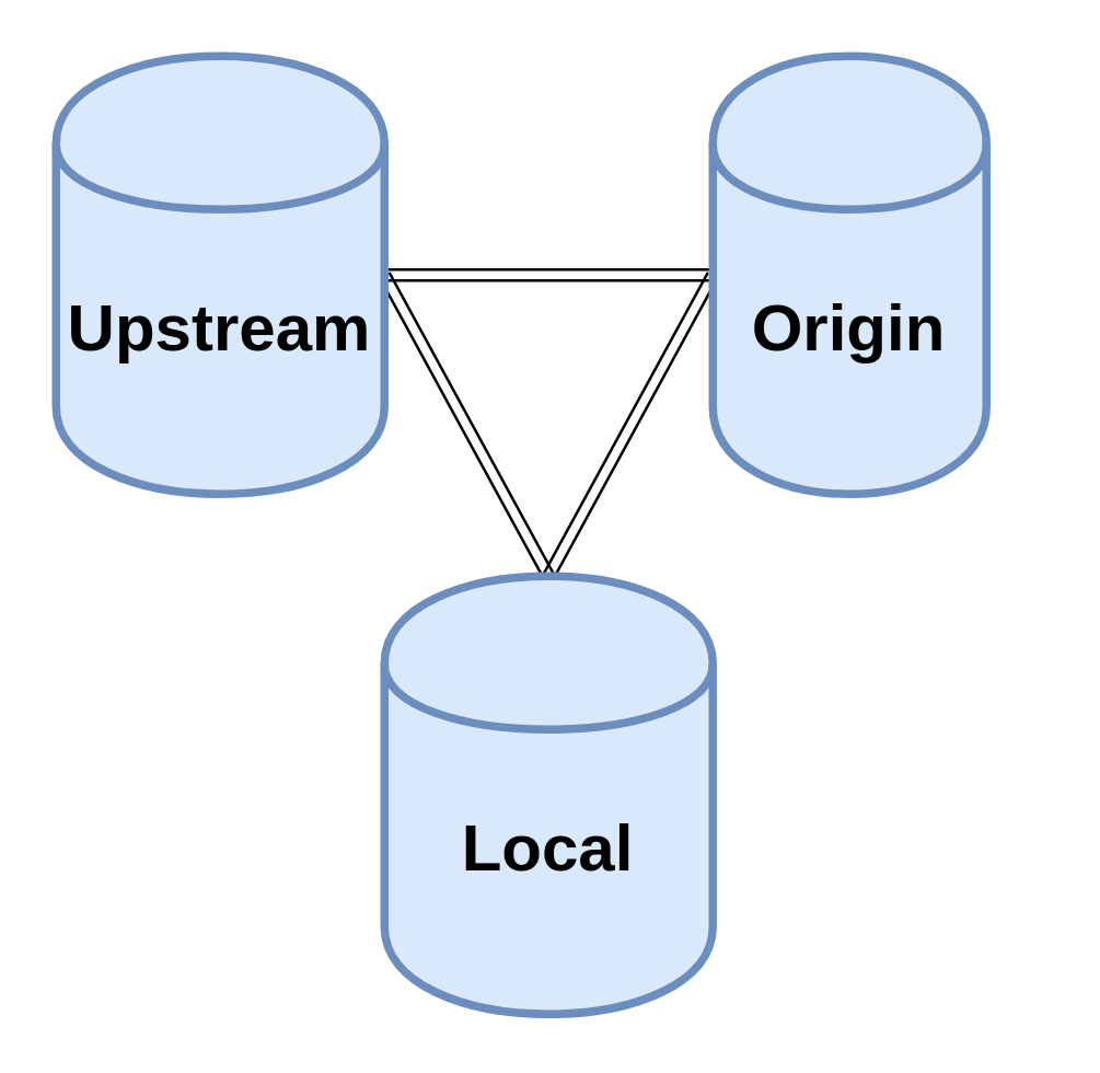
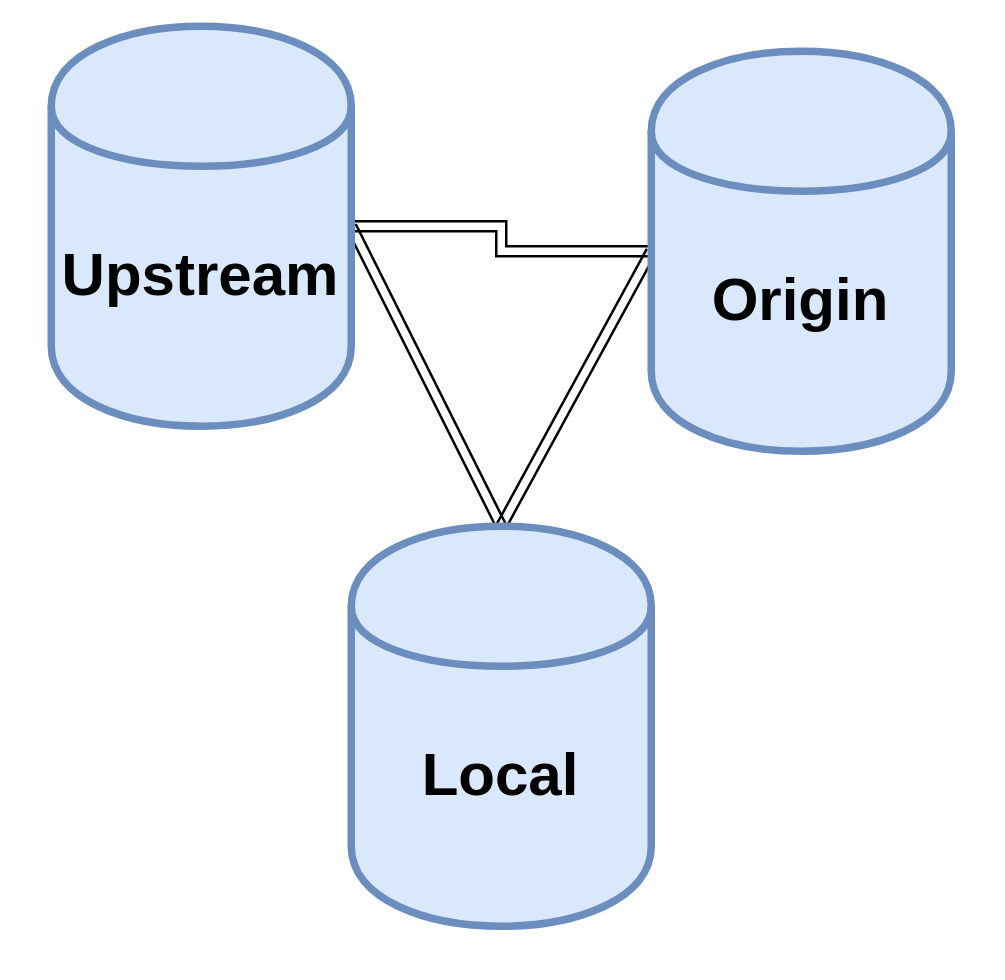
- <mxCell id="4" value="&lt;h1&gt;Upstream&lt;/h1&gt;" style="shape=cylinder;whiteSpace=wrap;html=1;boundedLbl=1;strokeWidth=3;align=center;fillColor=#dae8fc;strokeColor=#6c8ebf;" parent="1" vertex="1"><mxGeometry x="20" y="20" width="120" height="160" as="geometry" /></mxCell>
+ <mxCell id="4" value="&lt;h1&gt;Upstream&lt;/h1&gt;" style="shape=cylinder;whiteSpace=wrap;html=1;boundedLbl=1;strokeWidth=3;align=center;fillColor=#dae8fc;strokeColor=#6c8ebf;" parent="1" vertex="1"><mxGeometry x="20" y="10" width="120" height="160" as="geometry" /></mxCell>
- <mxCell id="6" value="&lt;h1&gt;Origin&lt;/h1&gt;" style="shape=cylinder;whiteSpace=wrap;html=1;boundedLbl=1;strokeWidth=3;align=center;fillColor=#dae8fc;strokeColor=#6c8ebf;" parent="1" vertex="1"><mxGeometry x="260" y="20" width="100" height="160" as="geometry" /></mxCell>
+ <mxCell id="6" value="&lt;h1&gt;Origin&lt;/h1&gt;" style="shape=cylinder;whiteSpace=wrap;html=1;boundedLbl=1;strokeWidth=3;align=center;fillColor=#dae8fc;strokeColor=#6c8ebf;" parent="1" vertex="1"><mxGeometry x="260" y="20" width="120" height="160" as="geometry" /></mxCell>
